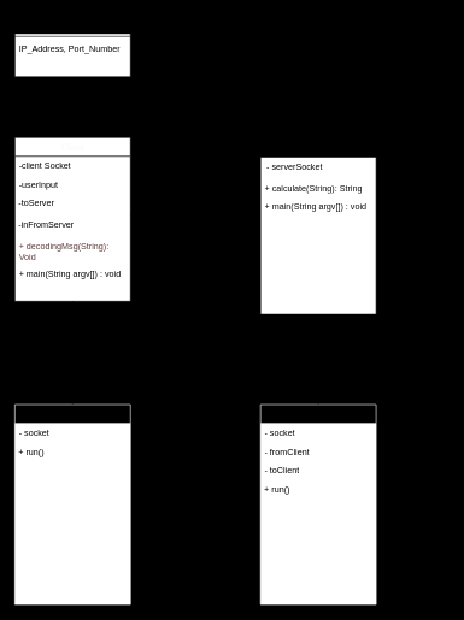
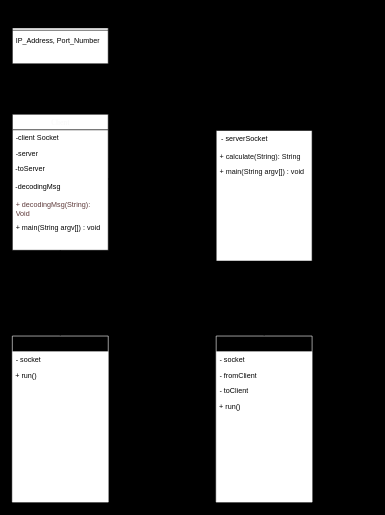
- <mxCell id="4" value="-userInput" style="text;html=1;strokeColor=none;fillColor=none;align=left;verticalAlign=top;spacingLeft=4;spacingRight=4;whiteSpace=wrap;overflow=hidden;rotatable=0;points=[[0,0.5],[1,0.5]];portConstraint=eastwest;fontColor=#050505;" parent="2" vertex="1"><mxGeometry y="52" width="160" height="26" as="geometry" /></mxCell>
+ <mxCell id="4" value="-server" style="text;html=1;strokeColor=none;fillColor=none;align=left;verticalAlign=top;spacingLeft=4;spacingRight=4;whiteSpace=wrap;overflow=hidden;rotatable=0;points=[[0,0.5],[1,0.5]];portConstraint=eastwest;fontColor=#050505;" parent="2" vertex="1"><mxGeometry y="52" width="160" height="26" as="geometry" /></mxCell>
- <mxCell id="6" value="&amp;nbsp;-inFromServer" style="text;strokeColor=none;align=left;fillColor=none;html=1;verticalAlign=top;whiteSpace=wrap;rounded=0;labelBackgroundColor=none;labelBorderColor=none;fontColor=#000000;" parent="2" vertex="1"><mxGeometry y="108" width="160" height="30" as="geometry" /></mxCell>
+ <mxCell id="6" value="&amp;nbsp;-decodingMsg" style="text;strokeColor=none;align=left;fillColor=none;html=1;verticalAlign=top;whiteSpace=wrap;rounded=0;labelBackgroundColor=none;labelBorderColor=none;fontColor=#000000;" parent="2" vertex="1"><mxGeometry y="108" width="160" height="30" as="geometry" /></mxCell>
